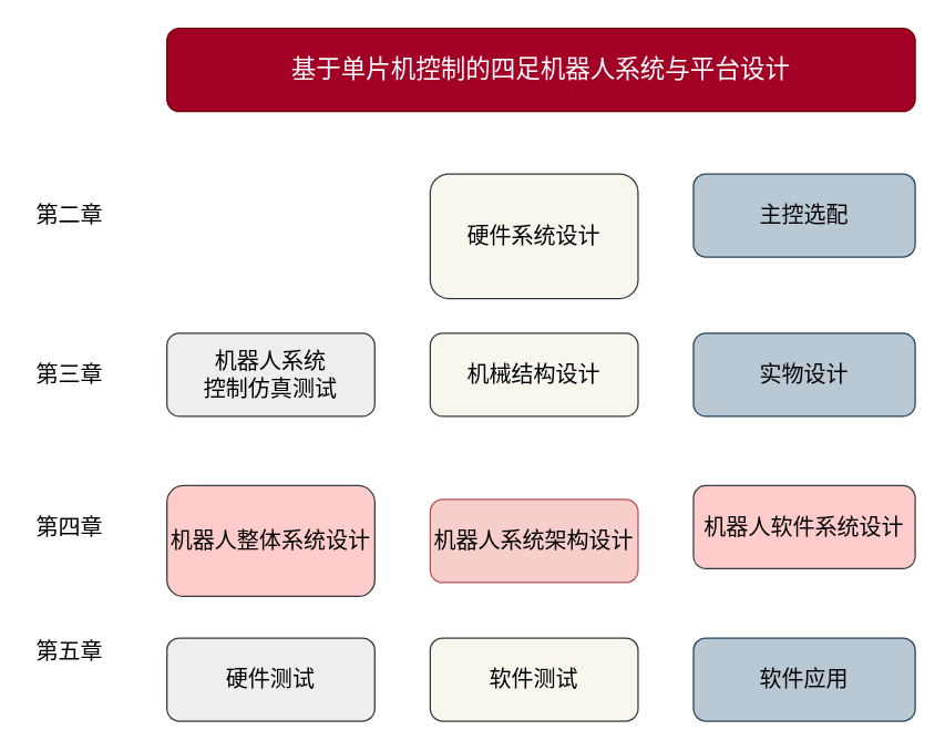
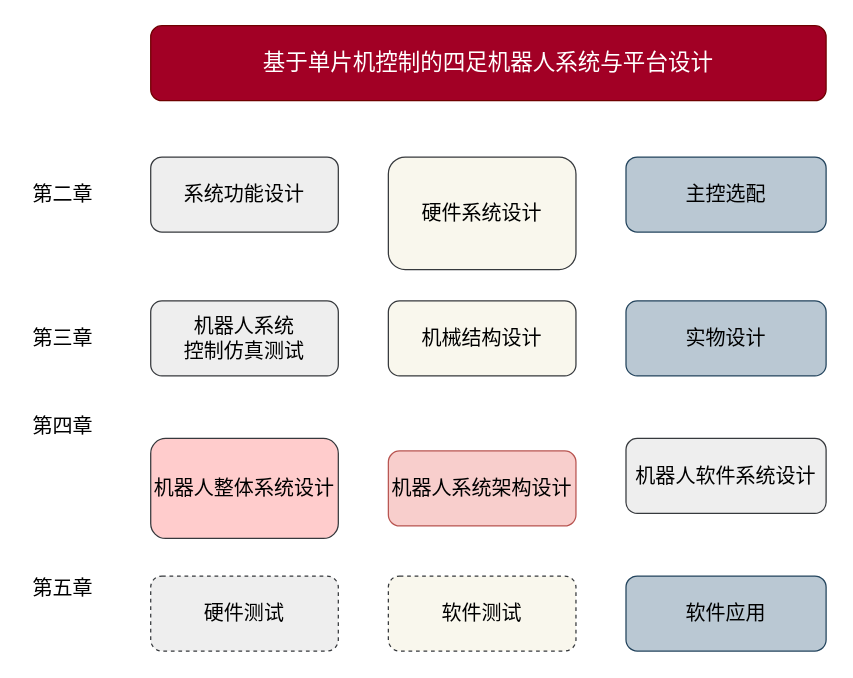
+ <mxCell id="4" value="&lt;font style=&quot;font-size: 16px;&quot;&gt;系统功能设计&lt;/font&gt;" style="rounded=1;whiteSpace=wrap;html=1;fillColor=#eeeeee;strokeColor=#36393d;" vertex="1" parent="1"><mxGeometry x="120" y="125" width="150" height="60" as="geometry" /></mxCell>
- <mxCell id="15" value="&lt;font style=&quot;font-size: 16px;&quot;&gt;第四章&lt;/font&gt;" style="text;html=1;strokeColor=none;fillColor=none;align=center;verticalAlign=middle;whiteSpace=wrap;rounded=0;" vertex="1" parent="1"><mxGeometry x="20" y="365" width="60" height="30" as="geometry" /></mxCell>
+ <mxCell id="15" value="&lt;font style=&quot;font-size: 16px;&quot;&gt;第四章&lt;/font&gt;" style="text;html=1;strokeColor=none;fillColor=none;align=center;verticalAlign=middle;whiteSpace=wrap;rounded=0;" vertex="1" parent="1"><mxGeometry x="20" y="325" width="60" height="30" as="geometry" /></mxCell>
- <mxCell id="18" value="&lt;font style=&quot;font-size: 16px;&quot;&gt;机器人软件系统设计&lt;/font&gt;" style="rounded=1;whiteSpace=wrap;html=1;fillColor=#ffcccc;strokeColor=#36393d;" vertex="1" parent="1"><mxGeometry x="500" y="350" width="160" height="60" as="geometry" /></mxCell>
+ <mxCell id="18" value="&lt;font style=&quot;font-size: 16px;&quot;&gt;机器人软件系统设计&lt;/font&gt;" style="rounded=1;whiteSpace=wrap;html=1;fillColor=#eeeeee;strokeColor=#36393d;" vertex="1" parent="1"><mxGeometry x="500" y="350" width="160" height="60" as="geometry" /></mxCell>
- <mxCell id="10" value="&lt;font style=&quot;font-size: 16px;&quot;&gt;硬件测试&lt;/font&gt;" style="rounded=1;whiteSpace=wrap;html=1;fillColor=#eeeeee;strokeColor=#36393d;" vertex="1" parent="1"><mxGeometry x="120" y="460" width="150" height="60" as="geometry" /></mxCell>
+ <mxCell id="10" value="&lt;font style=&quot;font-size: 16px;&quot;&gt;硬件测试&lt;/font&gt;" style="rounded=1;whiteSpace=wrap;html=1;fillColor=#eeeeee;strokeColor=#36393d;dashed=1;" vertex="1" parent="1"><mxGeometry x="120" y="460" width="150" height="60" as="geometry" /></mxCell>
- <mxCell id="11" value="&lt;font style=&quot;font-size: 16px;&quot;&gt;软件测试&lt;/font&gt;" style="rounded=1;whiteSpace=wrap;html=1;fillColor=#f9f7ed;strokeColor=#36393d;" vertex="1" parent="1"><mxGeometry x="310" y="460" width="150" height="60" as="geometry" /></mxCell>
+ <mxCell id="11" value="&lt;font style=&quot;font-size: 16px;&quot;&gt;软件测试&lt;/font&gt;" style="rounded=1;whiteSpace=wrap;html=1;fillColor=#f9f7ed;strokeColor=#36393d;dashed=1;" vertex="1" parent="1"><mxGeometry x="310" y="460" width="150" height="60" as="geometry" /></mxCell>
